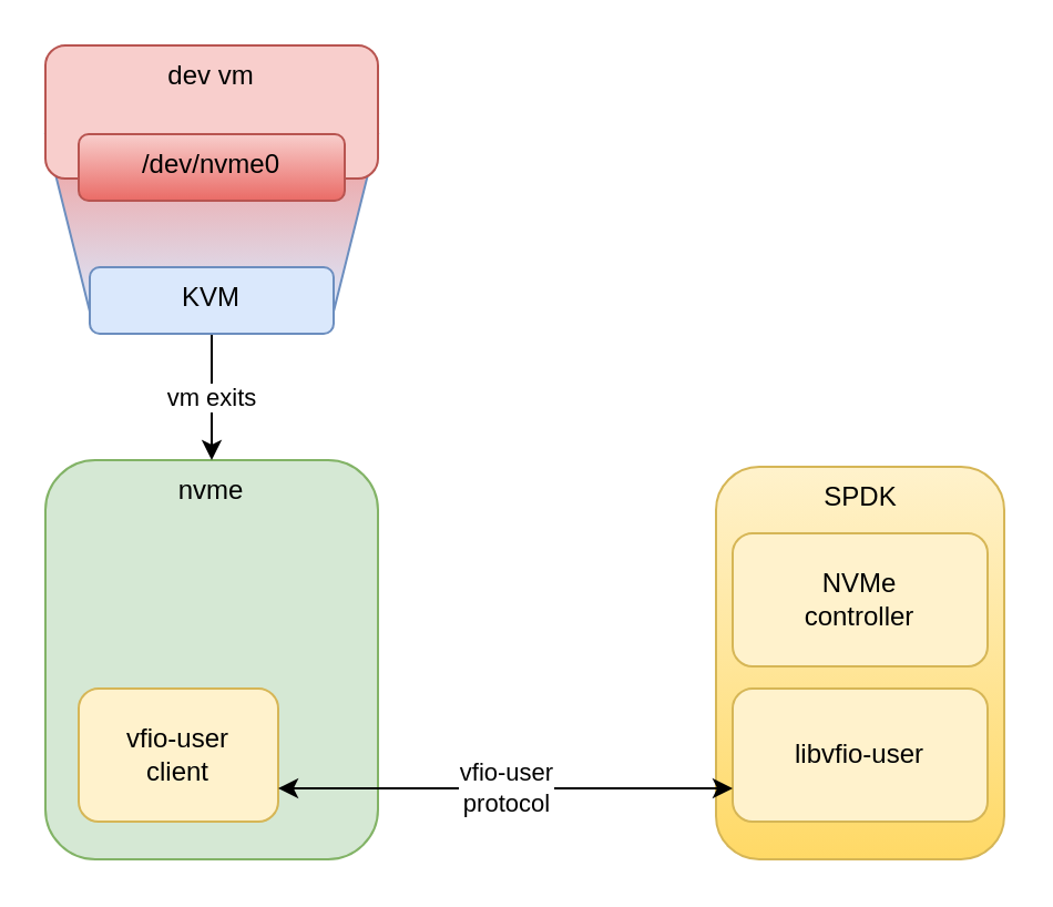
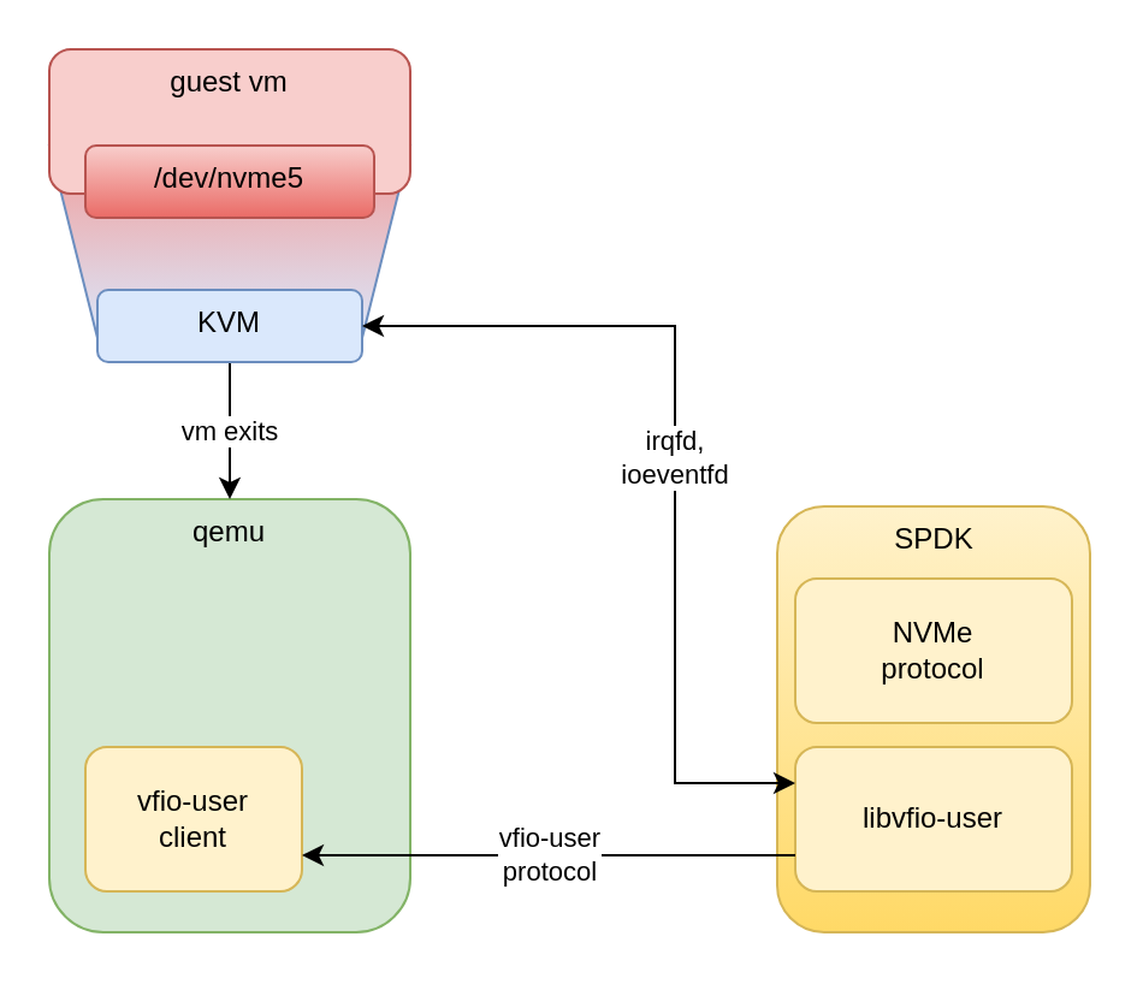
- <mxCell id="4" value="dev vm" style="rounded=1;whiteSpace=wrap;html=1;verticalAlign=top;fillColor=#f8cecc;strokeColor=#b85450;" vertex="1" parent="1"><mxGeometry x="20" y="20" width="150" height="60" as="geometry" /></mxCell>
+ <mxCell id="4" value="guest vm" style="rounded=1;whiteSpace=wrap;html=1;verticalAlign=top;fillColor=#f8cecc;strokeColor=#b85450;" vertex="1" parent="1"><mxGeometry x="20" y="20" width="150" height="60" as="geometry" /></mxCell>
- <mxCell id="5" value="/dev/nvme0" style="rounded=1;whiteSpace=wrap;html=1;verticalAlign=top;fillColor=#f8cecc;strokeColor=#b85450;gradientColor=#ea6b66;" vertex="1" parent="1"><mxGeometry x="35" y="60" width="120" height="30" as="geometry" /></mxCell>
+ <mxCell id="5" value="/dev/nvme5" style="rounded=1;whiteSpace=wrap;html=1;verticalAlign=top;fillColor=#f8cecc;strokeColor=#b85450;gradientColor=#ea6b66;" vertex="1" parent="1"><mxGeometry x="35" y="60" width="120" height="30" as="geometry" /></mxCell>
+ <mxCell id="11" value="&lt;div&gt;irqfd,&lt;/div&gt;&lt;div&gt;ioeventfd&lt;/div&gt;" style="edgeStyle=orthogonalEdgeStyle;rounded=0;orthogonalLoop=1;jettySize=auto;html=1;exitX=1;exitY=0.5;exitDx=0;exitDy=0;entryX=0;entryY=0.25;entryDx=0;entryDy=0;startArrow=classic;startFill=1;" edge="1" parent="1" source="10" target="8"><mxGeometry relative="1" as="geometry"><mxPoint x="380" y="455" as="sourcePoint" /><mxPoint x="535" y="420" as="targetPoint" /><Array as="points"><mxPoint x="280" y="135" /><mxPoint x="280" y="325" /></Array></mxGeometry></mxCell>
- <mxCell id="3" value="nvme" style="rounded=1;whiteSpace=wrap;html=1;verticalAlign=top;fillColor=#d5e8d4;strokeColor=#82b366;" vertex="1" parent="1"><mxGeometry x="20" y="207" width="150" height="180" as="geometry" /></mxCell>
+ <mxCell id="3" value="qemu" style="rounded=1;whiteSpace=wrap;html=1;verticalAlign=top;fillColor=#d5e8d4;strokeColor=#82b366;" vertex="1" parent="1"><mxGeometry x="20" y="207" width="150" height="180" as="geometry" /></mxCell>
- <mxCell id="13" value="&lt;div&gt;NVMe&lt;/div&gt;&lt;div&gt;controller&lt;/div&gt;" style="rounded=1;whiteSpace=wrap;html=1;verticalAlign=middle;fillColor=#fff2cc;strokeColor=#d6b656;" vertex="1" parent="1"><mxGeometry x="330" y="240" width="115" height="60" as="geometry" /></mxCell>
+ <mxCell id="13" value="&lt;div&gt;NVMe&lt;/div&gt;&lt;div&gt;protocol&lt;/div&gt;" style="rounded=1;whiteSpace=wrap;html=1;verticalAlign=middle;fillColor=#fff2cc;strokeColor=#d6b656;" vertex="1" parent="1"><mxGeometry x="330" y="240" width="115" height="60" as="geometry" /></mxCell>
- <mxCell id="12" value="&lt;div&gt;vfio-user&lt;/div&gt;&lt;div&gt;protocol&lt;/div&gt;" style="edgeStyle=orthogonalEdgeStyle;rounded=0;orthogonalLoop=1;jettySize=auto;html=1;exitX=1;exitY=0.75;exitDx=0;exitDy=0;entryX=0;entryY=0.75;entryDx=0;entryDy=0;startArrow=classic;startFill=1;" edge="1" parent="1" source="6" target="8"><mxGeometry relative="1" as="geometry" /></mxCell>
+ <mxCell id="12" value="&lt;div&gt;vfio-user&lt;/div&gt;&lt;div&gt;protocol&lt;/div&gt;" style="edgeStyle=orthogonalEdgeStyle;rounded=0;orthogonalLoop=1;jettySize=auto;html=1;exitX=1;exitY=0.75;exitDx=0;exitDy=0;entryX=0;entryY=0.75;entryDx=0;entryDy=0;startArrow=classic;startFill=1;endArrow=none;" edge="1" parent="1" source="6" target="8"><mxGeometry relative="1" as="geometry" /></mxCell>
